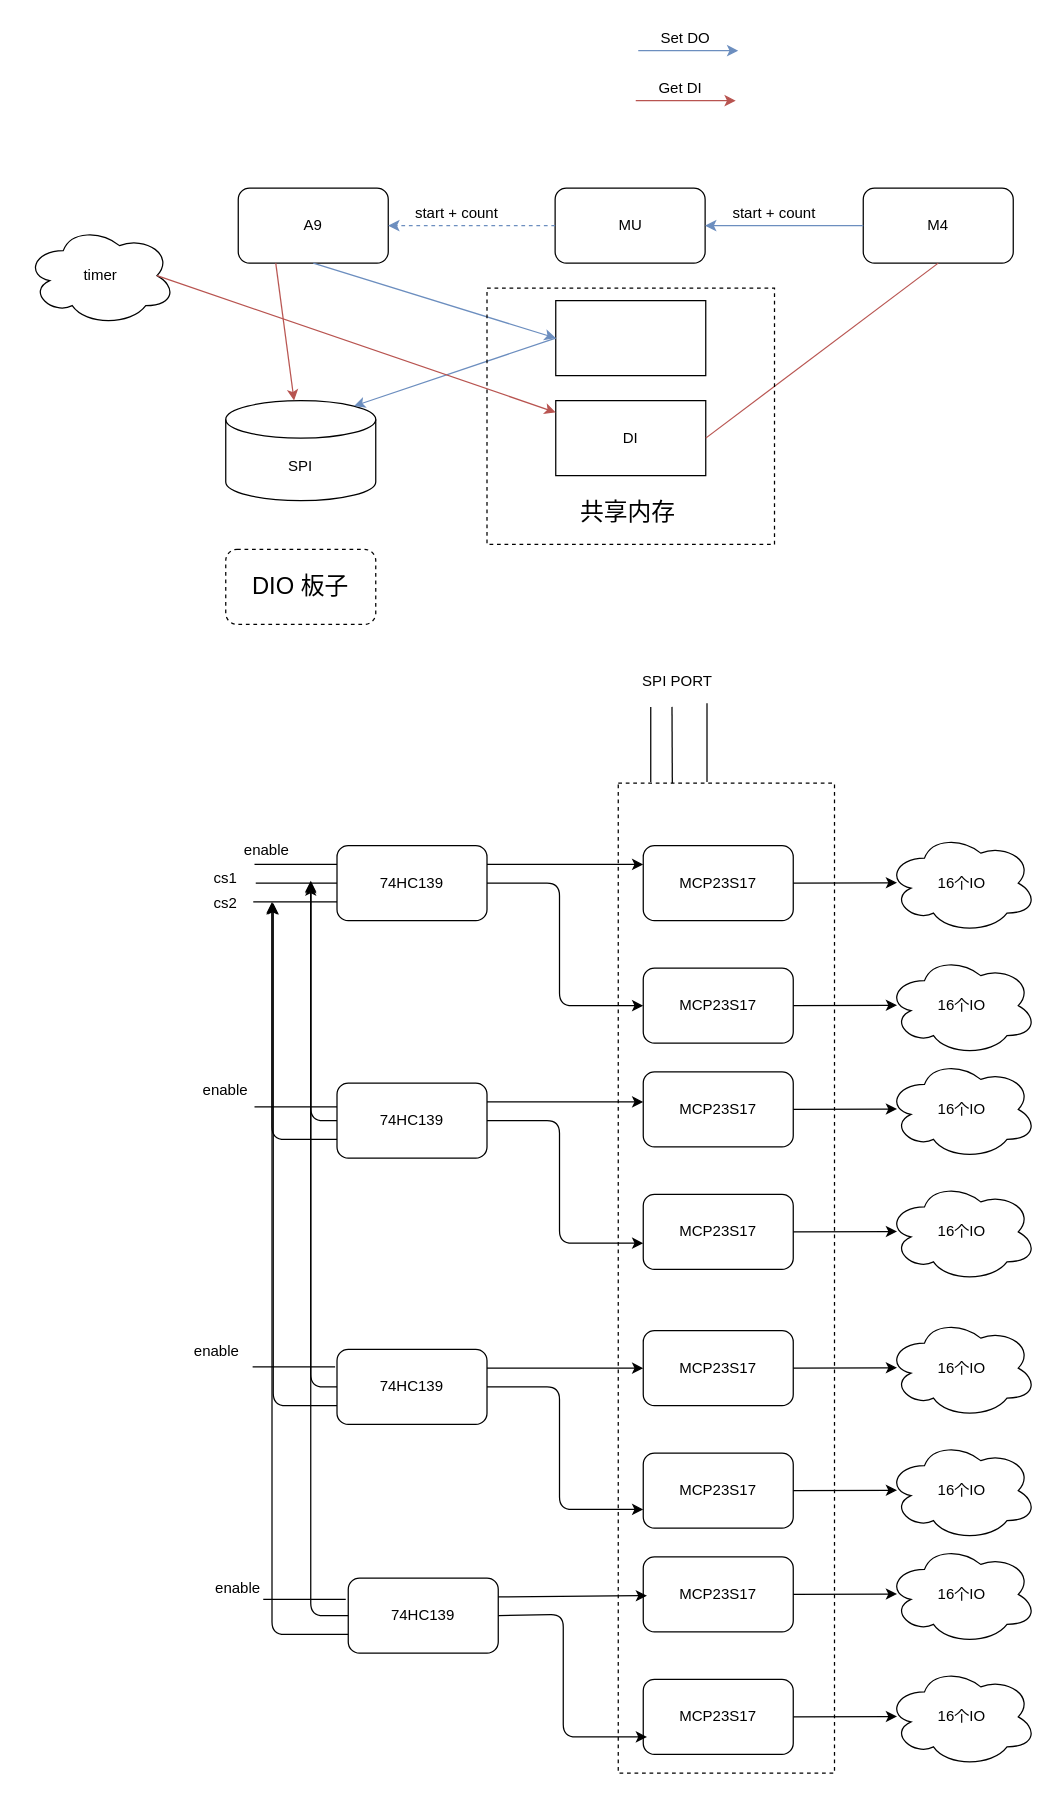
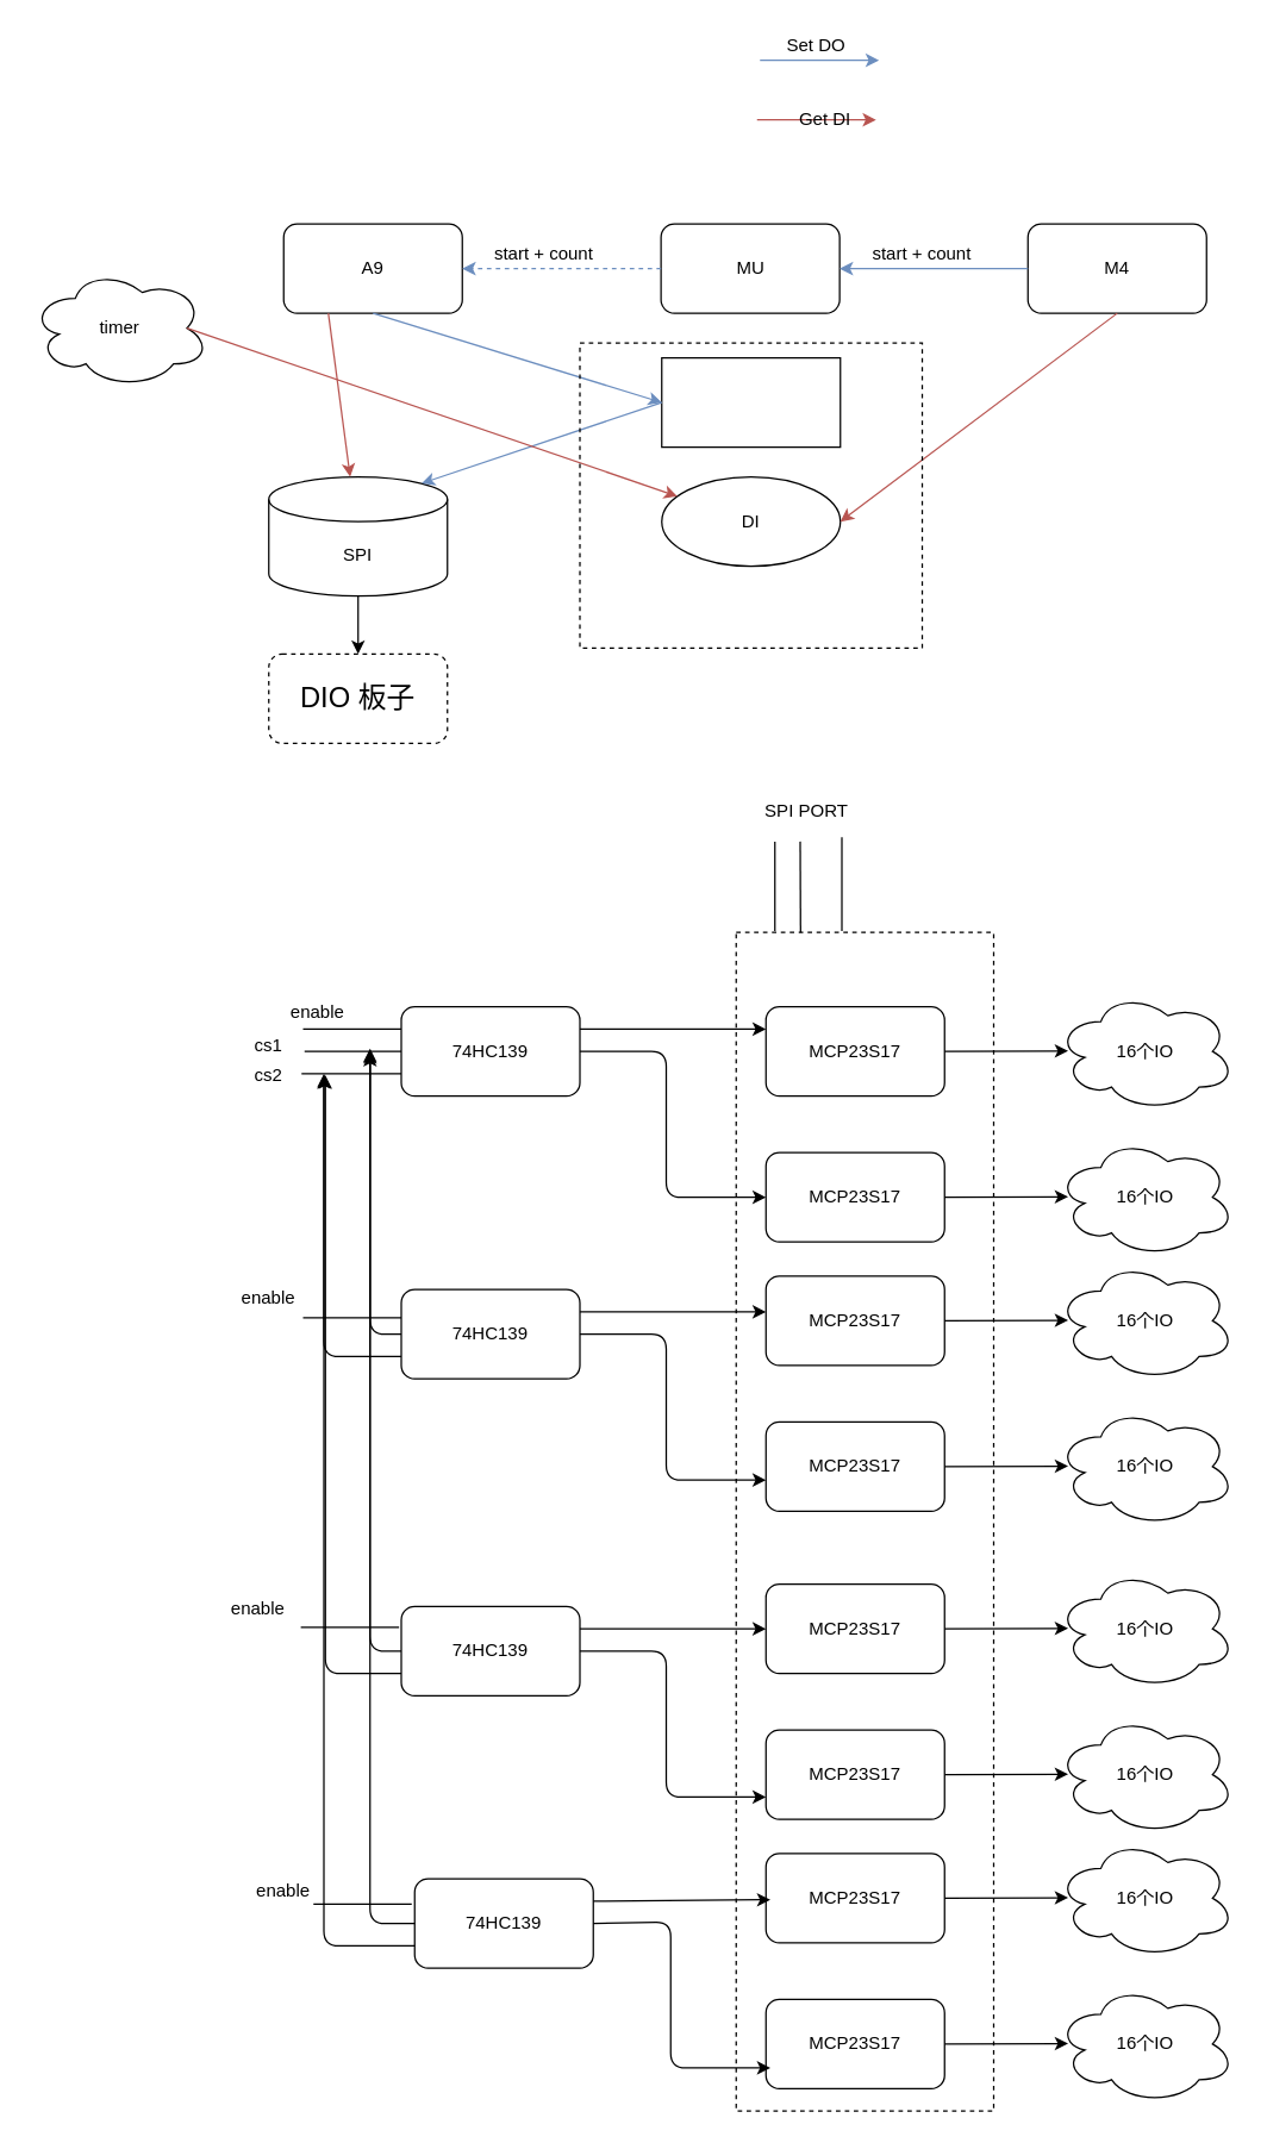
- <mxCell id="16" value="&lt;font color=&quot;#000000&quot;&gt;Get DI&lt;/font&gt;" style="text;html=1;align=center;verticalAlign=middle;whiteSpace=wrap;rounded=0;" parent="1" vertex="1"><mxGeometry x="524" y="60" width="40" height="20" as="geometry" /></mxCell>
+ <mxCell id="16" value="&lt;font color=&quot;#000000&quot;&gt;Get DI&lt;/font&gt;" style="text;html=1;align=center;verticalAlign=middle;whiteSpace=wrap;rounded=0;" parent="1" vertex="1"><mxGeometry x="534" y="70" width="40" height="20" as="geometry" /></mxCell>
- <mxCell id="20" value="" style="endArrow=none;html=1;exitX=0.5;exitY=1;exitDx=0;exitDy=0;entryX=1;entryY=0.5;entryDx=0;entryDy=0;fillColor=#f8cecc;strokeColor=#b85450;" parent="1" source="2" target="5" edge="1"><mxGeometry width="50" height="50" relative="1" as="geometry"><mxPoint x="660" y="320" as="sourcePoint" /><mxPoint x="710" y="270" as="targetPoint" /></mxGeometry></mxCell>
+ <mxCell id="20" value="" style="endArrow=classic;html=1;exitX=0.5;exitY=1;exitDx=0;exitDy=0;entryX=1;entryY=0.5;entryDx=0;entryDy=0;fillColor=#f8cecc;strokeColor=#b85450;" parent="1" source="2" target="5" edge="1"><mxGeometry width="50" height="50" relative="1" as="geometry"><mxPoint x="660" y="320" as="sourcePoint" /><mxPoint x="710" y="270" as="targetPoint" /></mxGeometry></mxCell>
- <mxCell id="5" value="DI" style="rounded=0;whiteSpace=wrap;html=1;" parent="1" vertex="1"><mxGeometry x="444" y="320" width="120" height="60" as="geometry" /></mxCell>
+ <mxCell id="5" value="DI" style="ellipse;whiteSpace=wrap;html=1;" parent="1" vertex="1"><mxGeometry x="444" y="320" width="120" height="60" as="geometry" /></mxCell>
- <mxCell id="22" value="共享内存" style="text;html=1;strokeColor=none;fillColor=none;align=center;verticalAlign=middle;whiteSpace=wrap;rounded=0;dashed=1;sketch=0;fontSize=19;" parent="1" vertex="1"><mxGeometry x="456" y="400" width="91.5" height="20" as="geometry" /></mxCell>
+ <mxCell id="10" value="" style="edgeStyle=orthogonalEdgeStyle;rounded=0;orthogonalLoop=1;jettySize=auto;html=1;fontSize=19;" parent="1" source="11" target="25" edge="1"><mxGeometry relative="1" as="geometry" /></mxCell>
